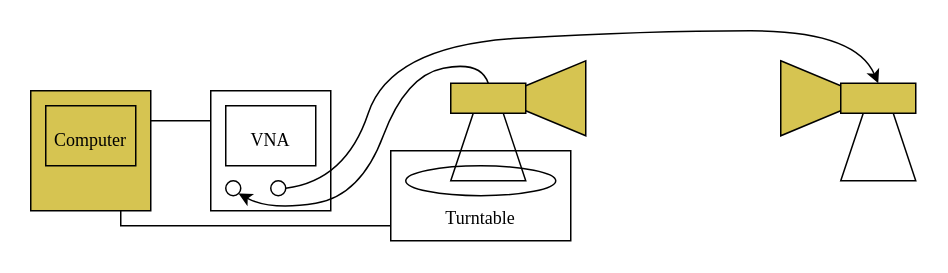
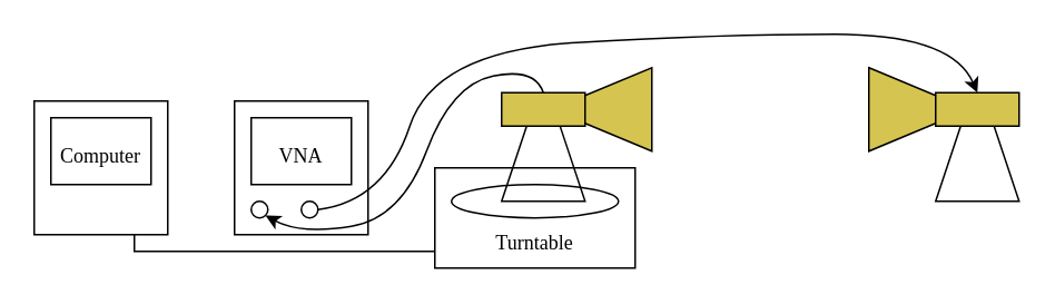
- <mxCell id="4" style="edgeStyle=orthogonalEdgeStyle;rounded=0;orthogonalLoop=1;jettySize=auto;html=1;exitX=1;exitY=0.25;exitDx=0;exitDy=0;entryX=0;entryY=0.25;entryDx=0;entryDy=0;endArrow=none;endFill=0;" edge="1" parent="1" source="6" target="3"><mxGeometry relative="1" as="geometry" /></mxCell>
- <mxCell id="6" value="&lt;div&gt;Computer&lt;/div&gt;&lt;div&gt;&lt;br&gt;&lt;/div&gt;" style="whiteSpace=wrap;html=1;aspect=fixed;fontFamily=Times New Roman;fillColor=#d6c451;" vertex="1" parent="1"><mxGeometry x="20" y="60" width="80" height="80" as="geometry" /></mxCell>
+ <mxCell id="6" value="&lt;div&gt;Computer&lt;/div&gt;&lt;div&gt;&lt;br&gt;&lt;/div&gt;" style="whiteSpace=wrap;html=1;aspect=fixed;fontFamily=Times New Roman;" vertex="1" parent="1"><mxGeometry x="20" y="60" width="80" height="80" as="geometry" /></mxCell>
